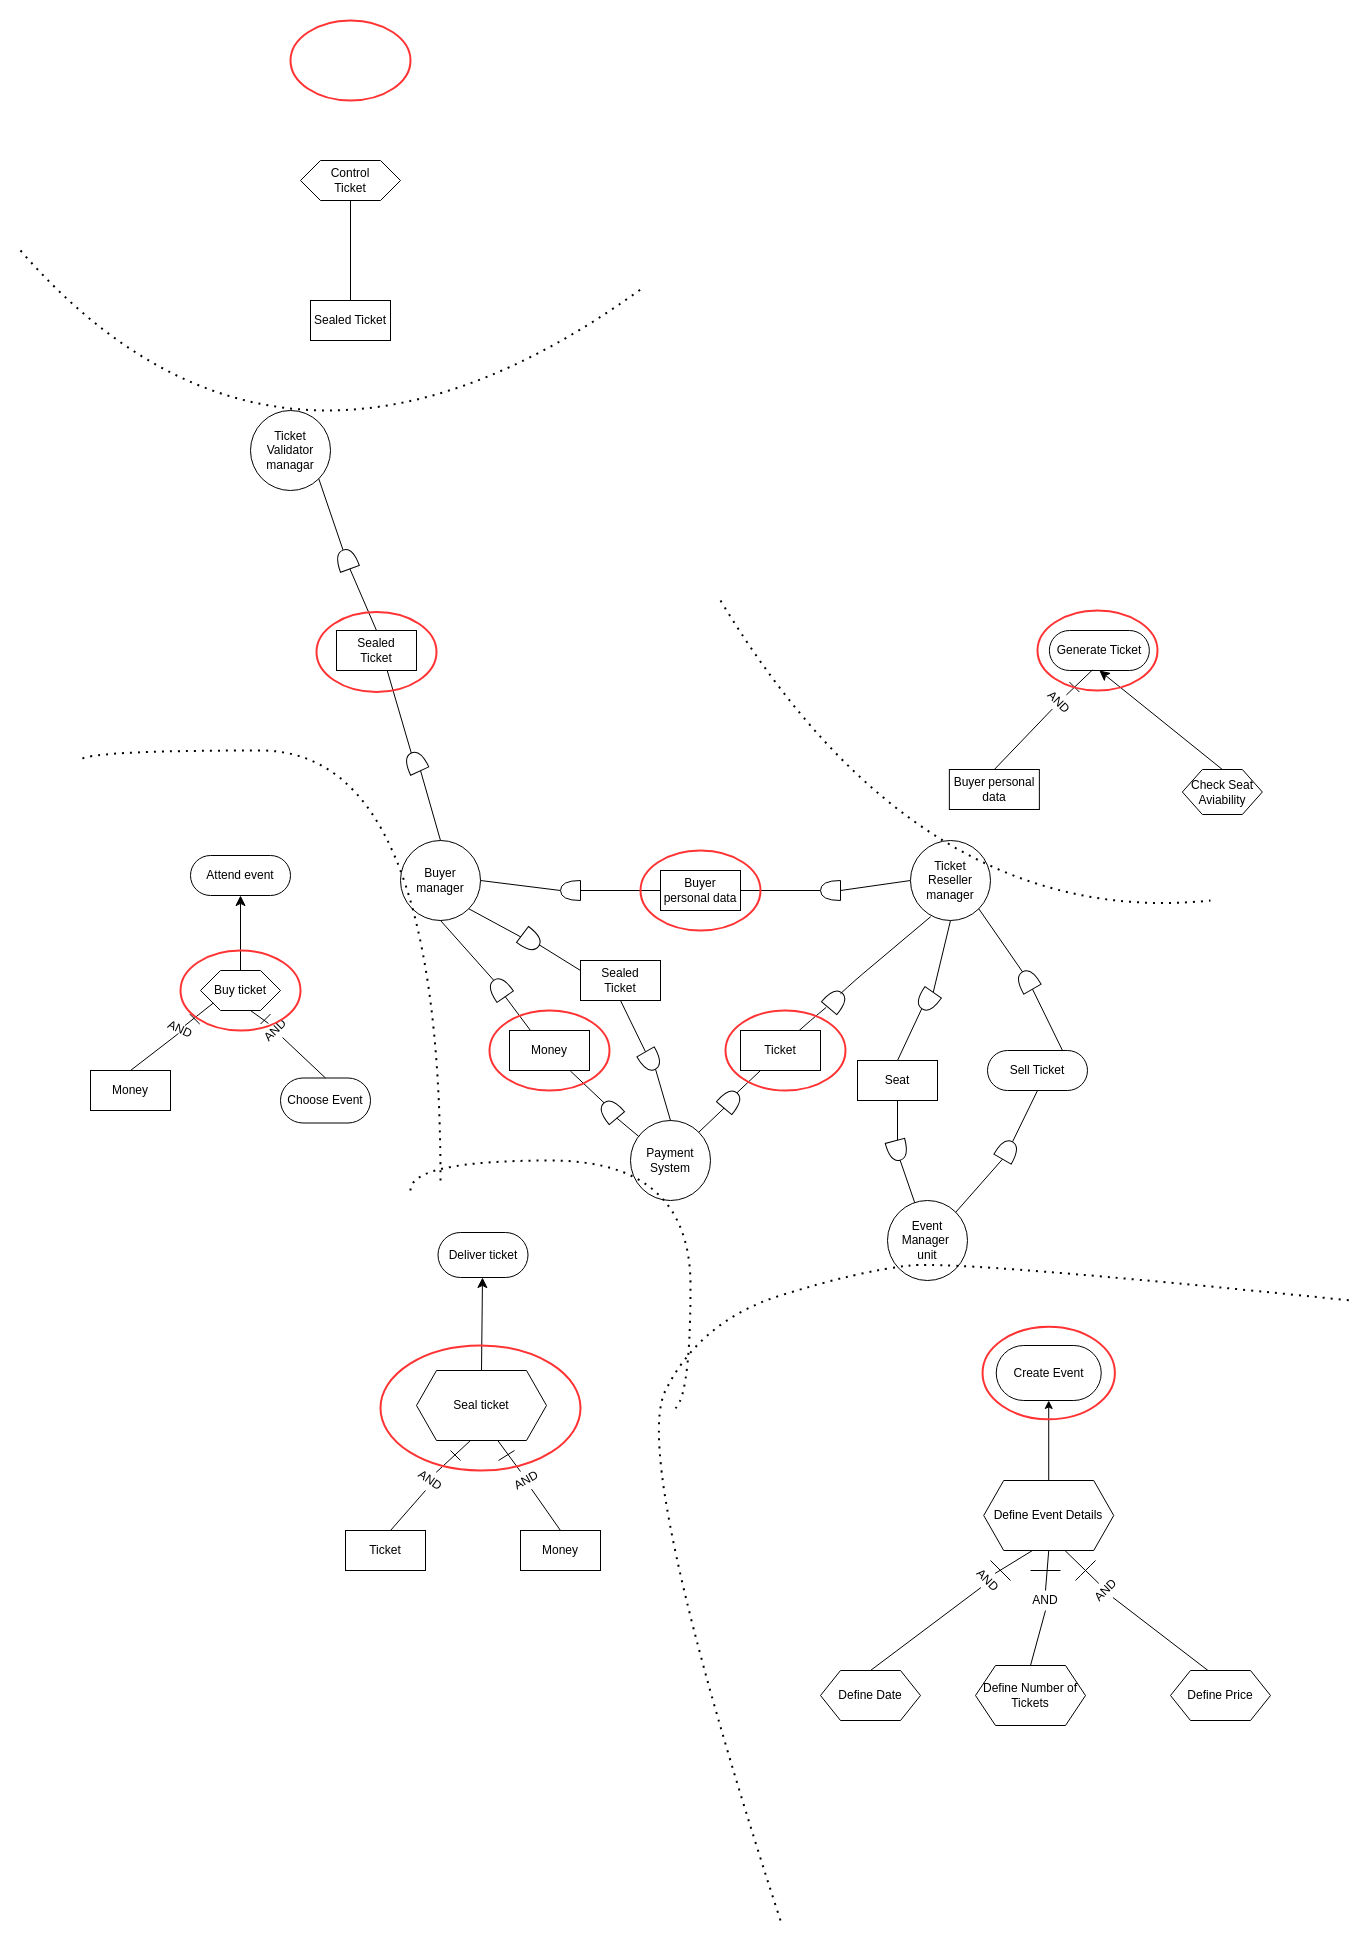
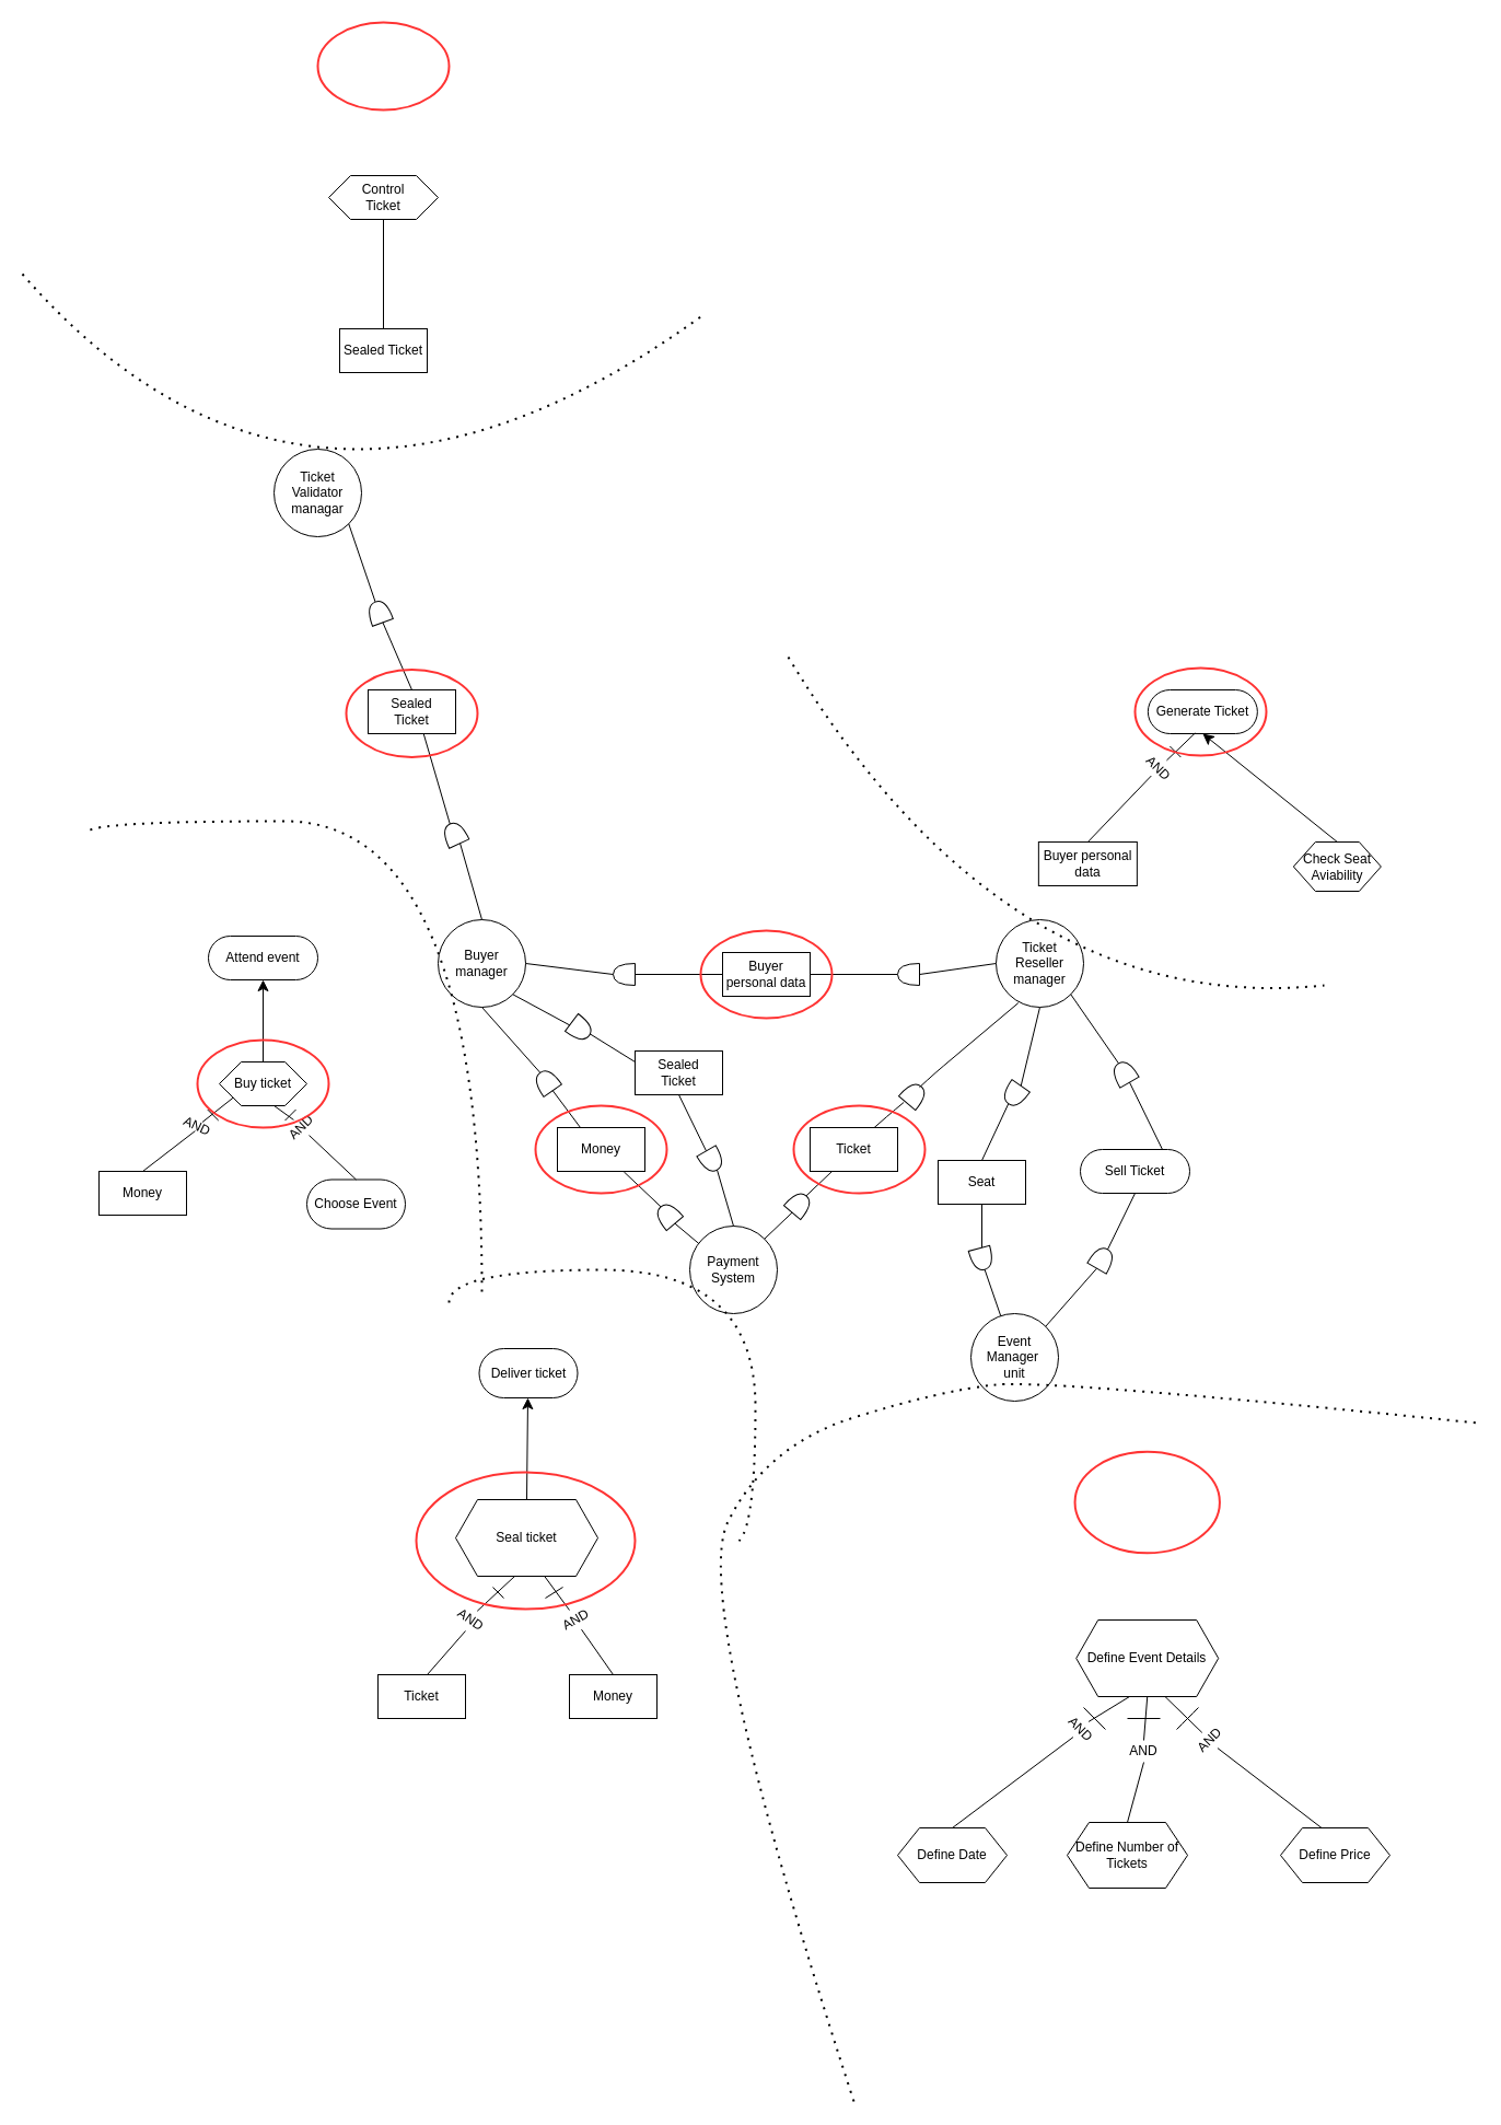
- <mxCell id="53" value="Create Event" style="rounded=1;whiteSpace=wrap;html=1;glass=0;arcSize=50;" parent="1" vertex="1"><mxGeometry x="995.73" y="1345" width="105" height="55" as="geometry" /></mxCell>
- <mxCell id="24" style="edgeStyle=orthogonalEdgeStyle;rounded=0;orthogonalLoop=1;jettySize=auto;html=1;exitX=0.5;exitY=0;exitDx=0;exitDy=0;entryX=0.5;entryY=1;entryDx=0;entryDy=0;" parent="1" source="25" target="53" edge="1"><mxGeometry relative="1" as="geometry" /></mxCell>
